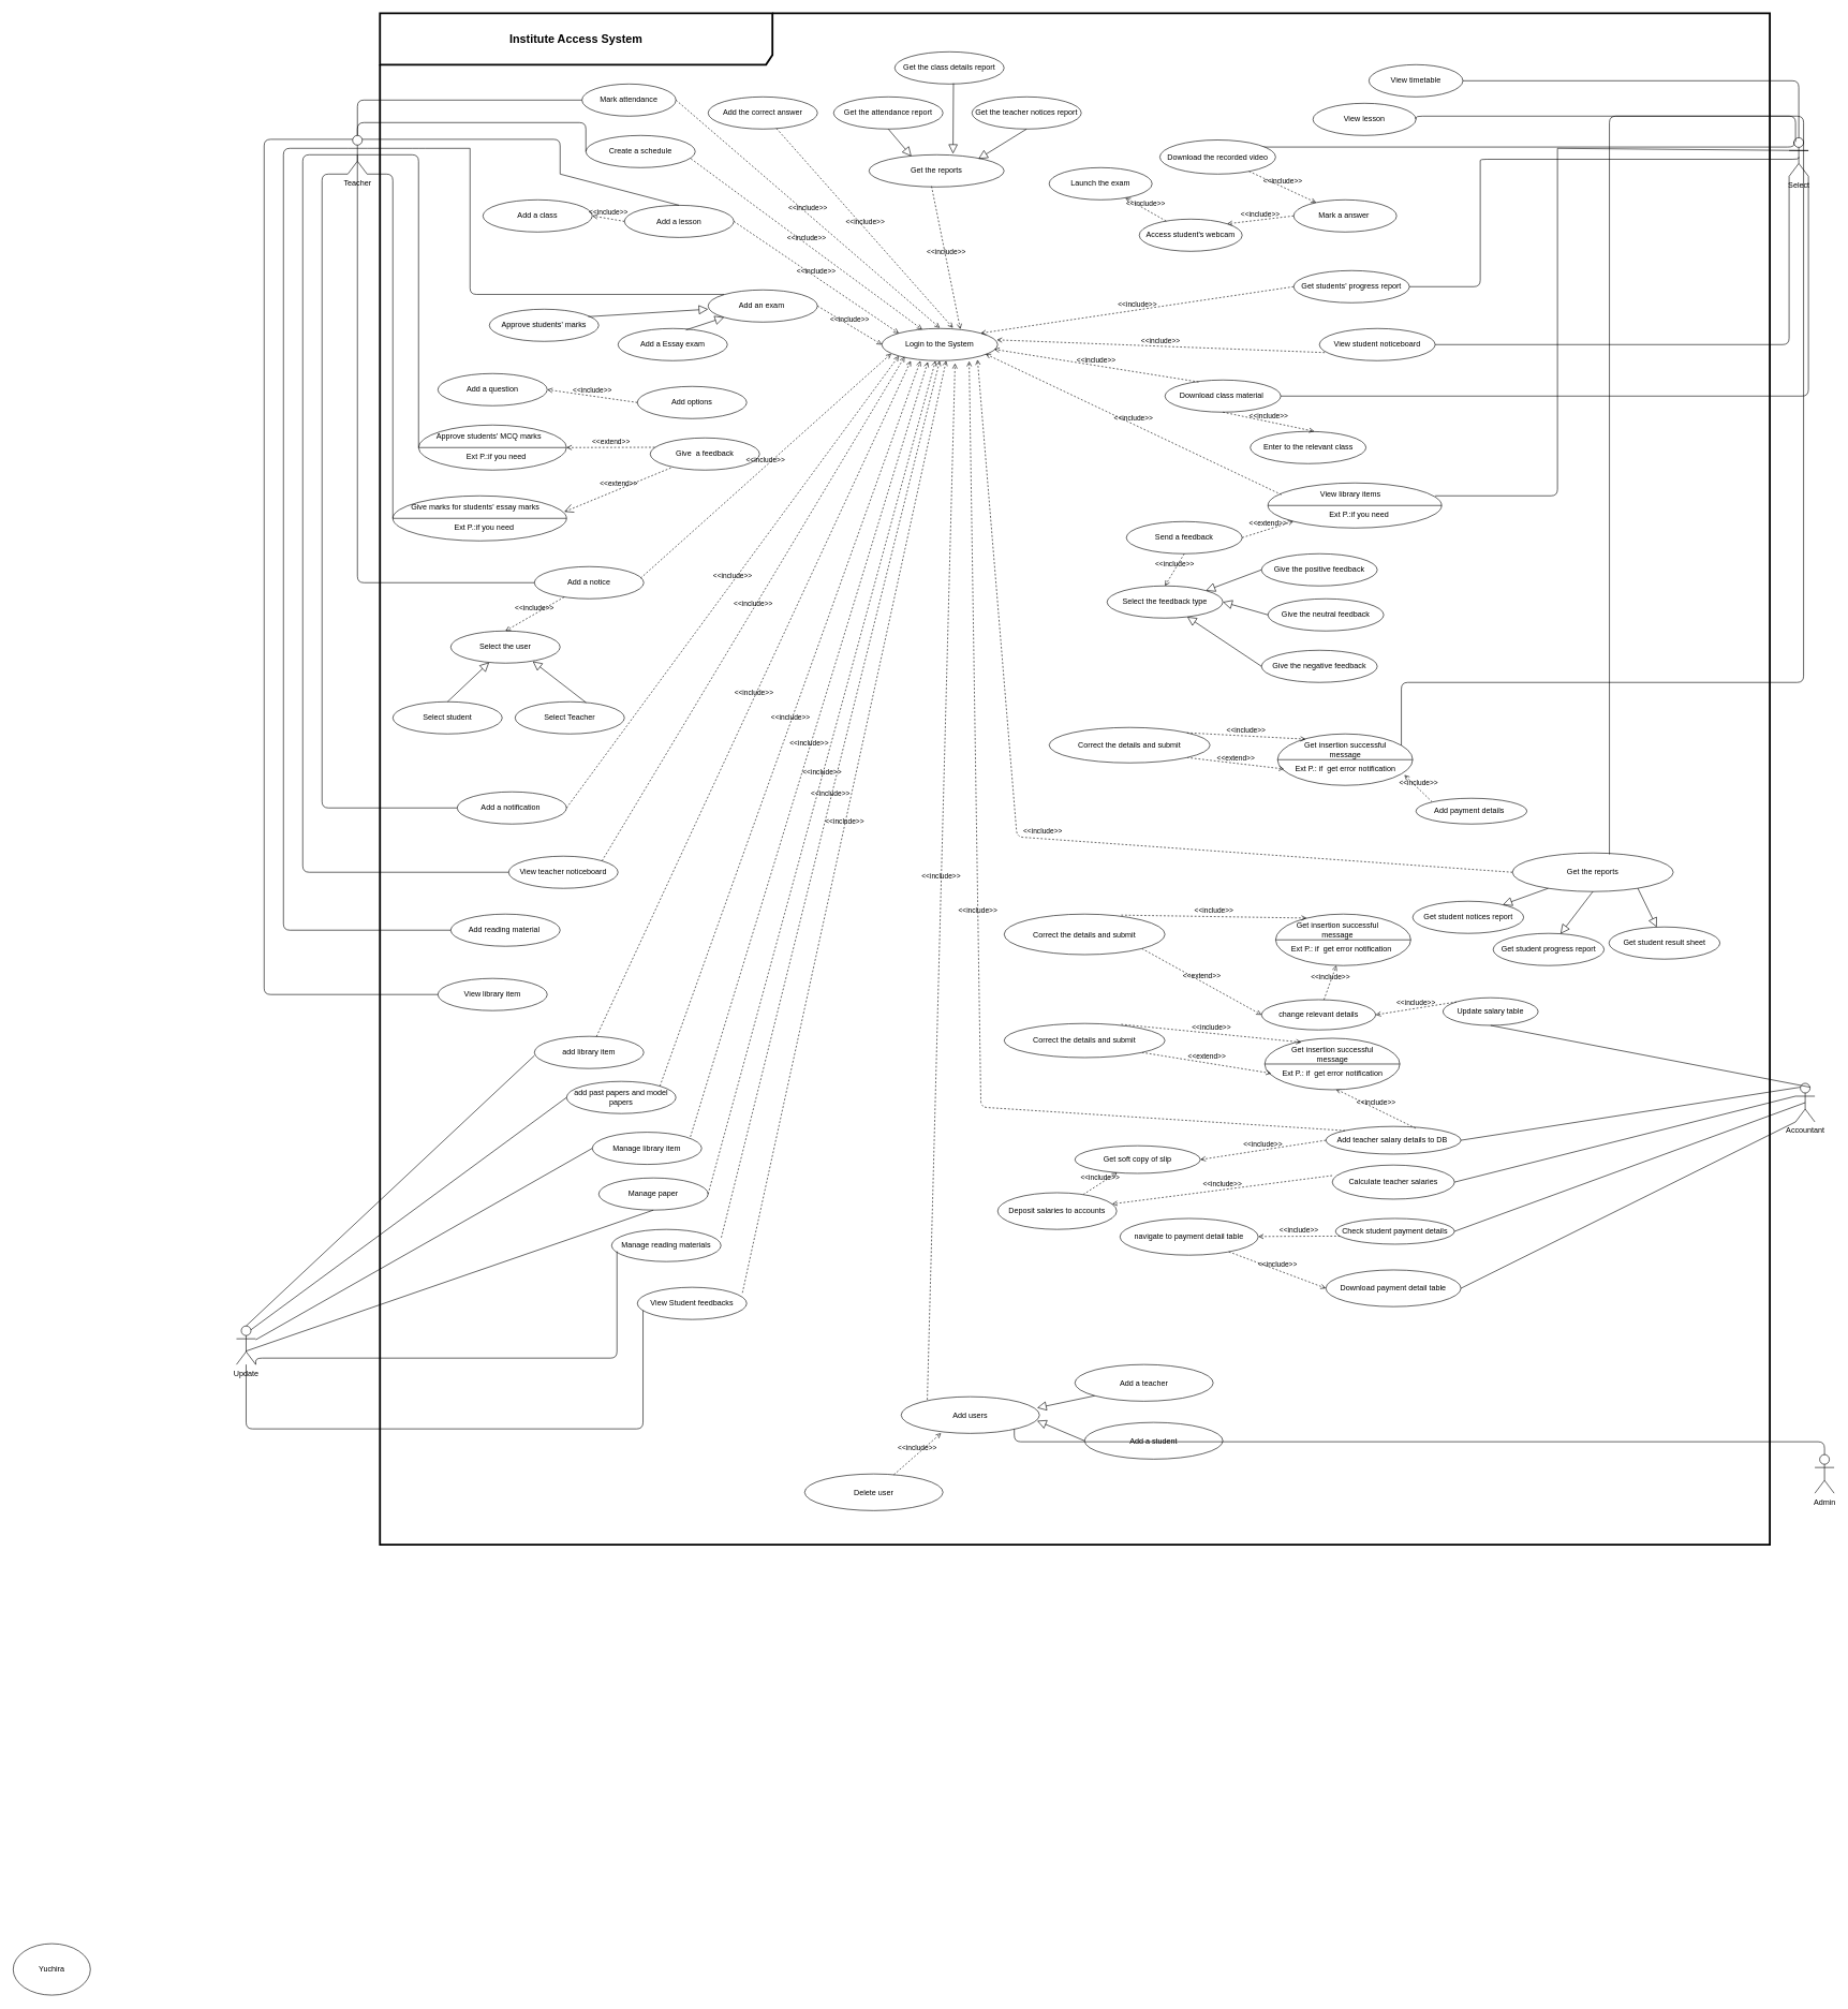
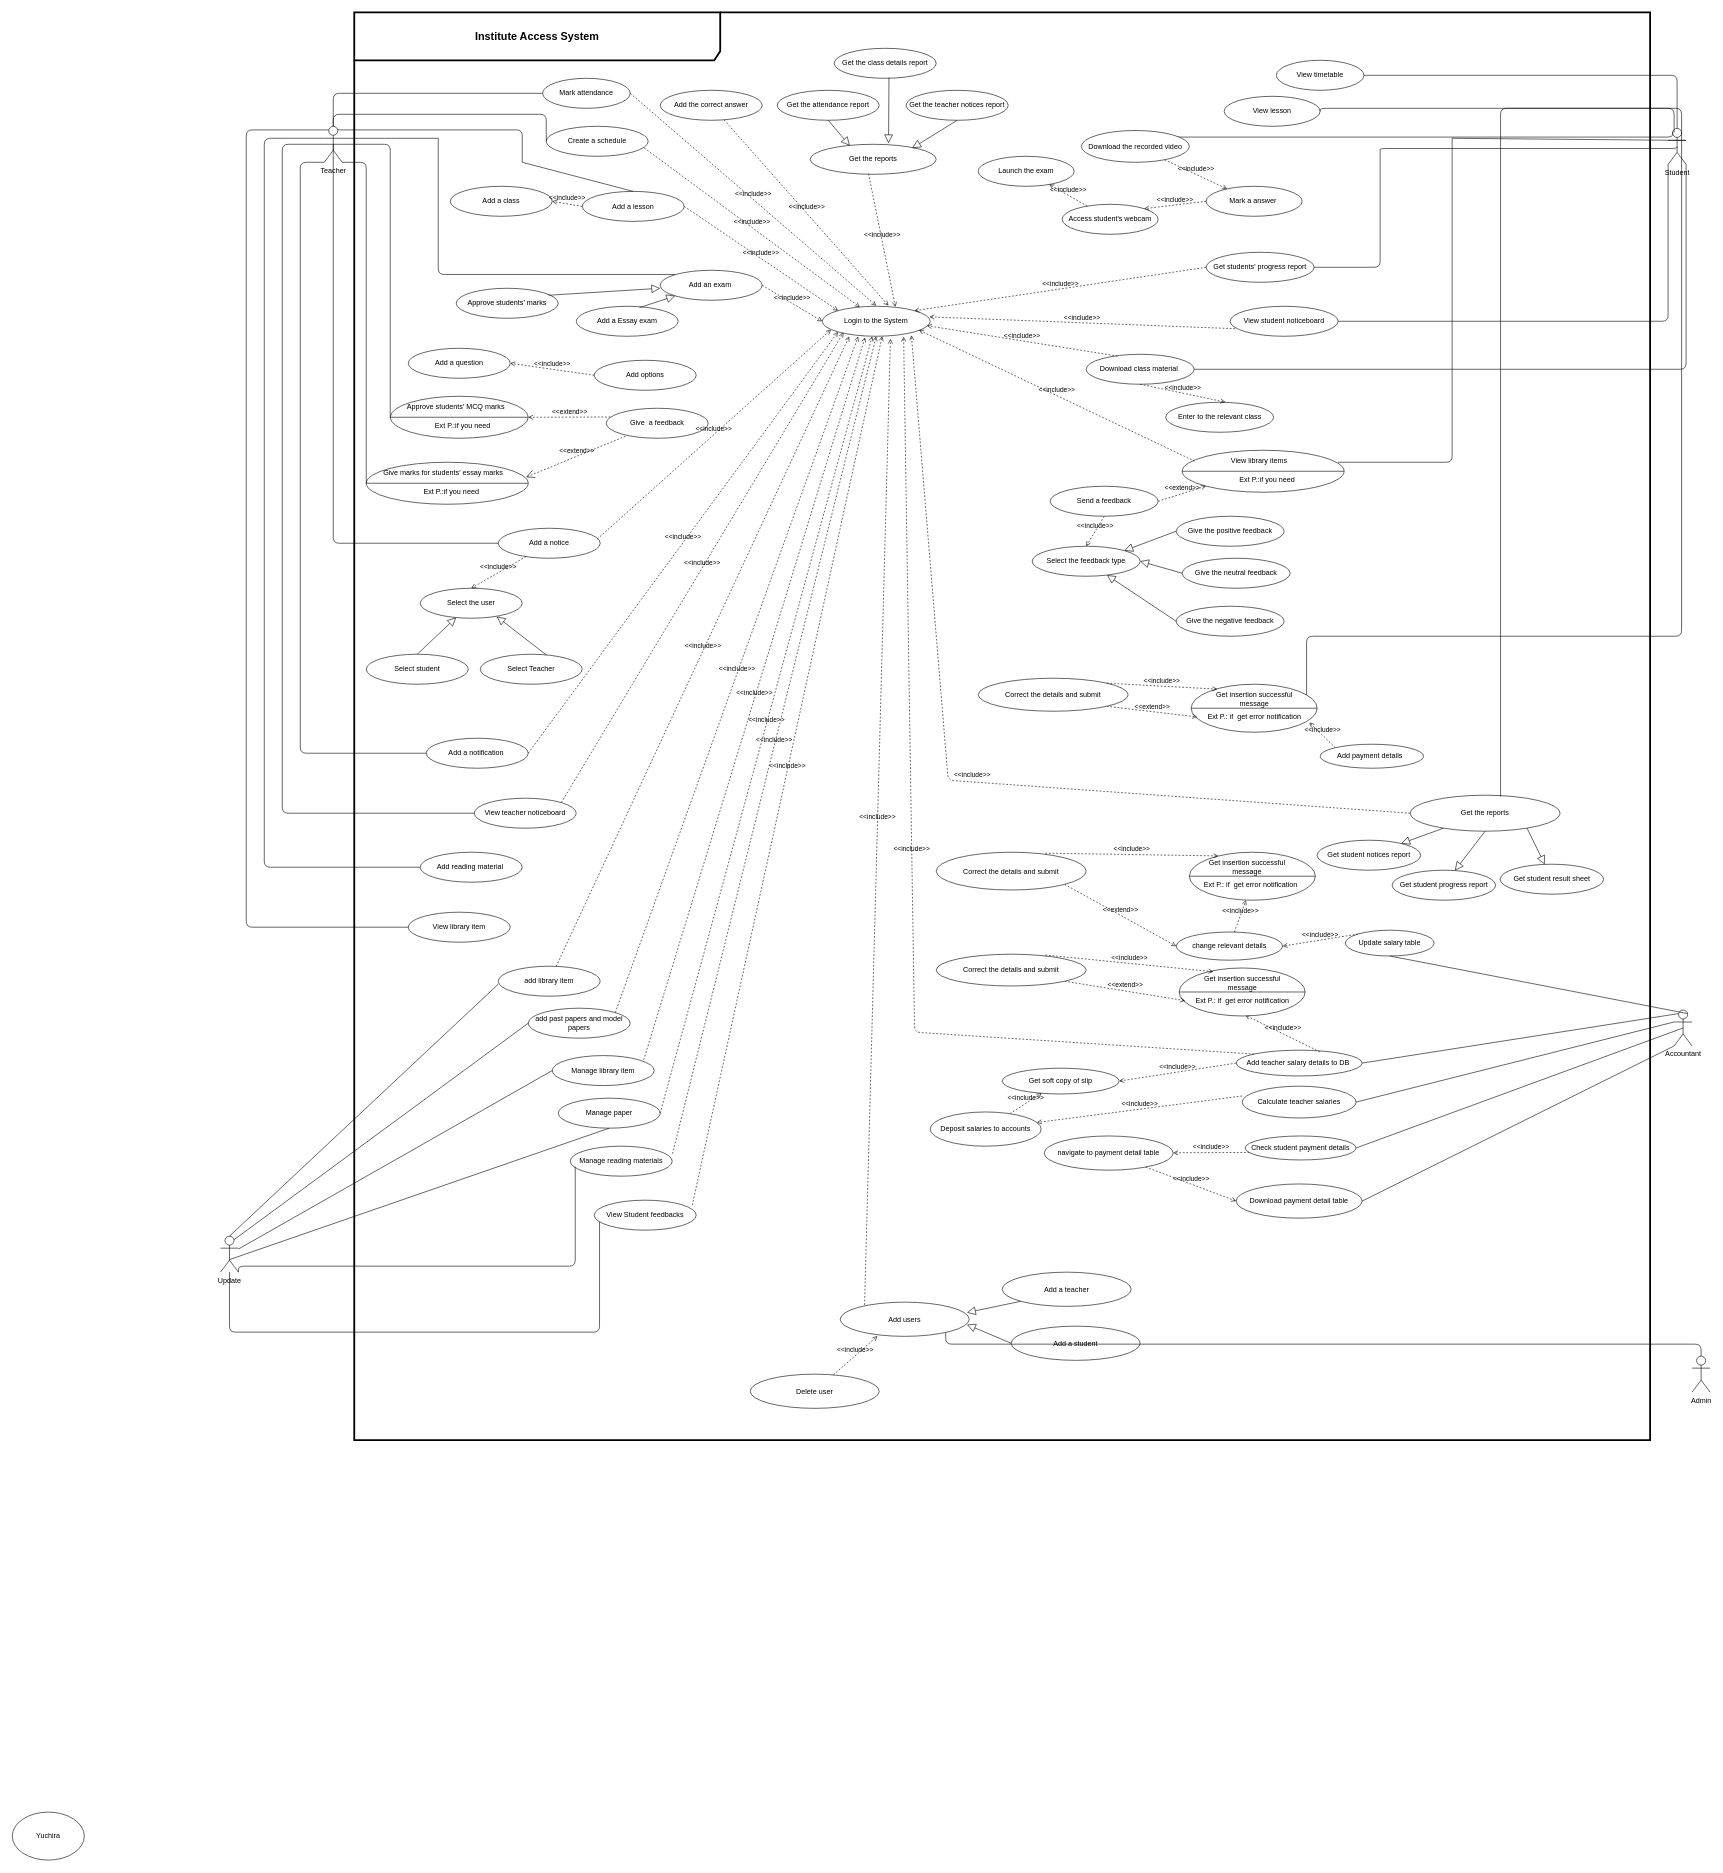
- <mxCell id="76" value="Select" style="shape=umlActor;verticalLabelPosition=bottom;verticalAlign=top;html=1;outlineConnect=0;" parent="1" vertex="1"><mxGeometry x="2780" y="213.5" width="30" height="60" as="geometry" /></mxCell>
+ <mxCell id="76" value="Student" style="shape=umlActor;verticalLabelPosition=bottom;verticalAlign=top;html=1;outlineConnect=0;" parent="1" vertex="1"><mxGeometry x="2780" y="213.5" width="30" height="60" as="geometry" /></mxCell>
